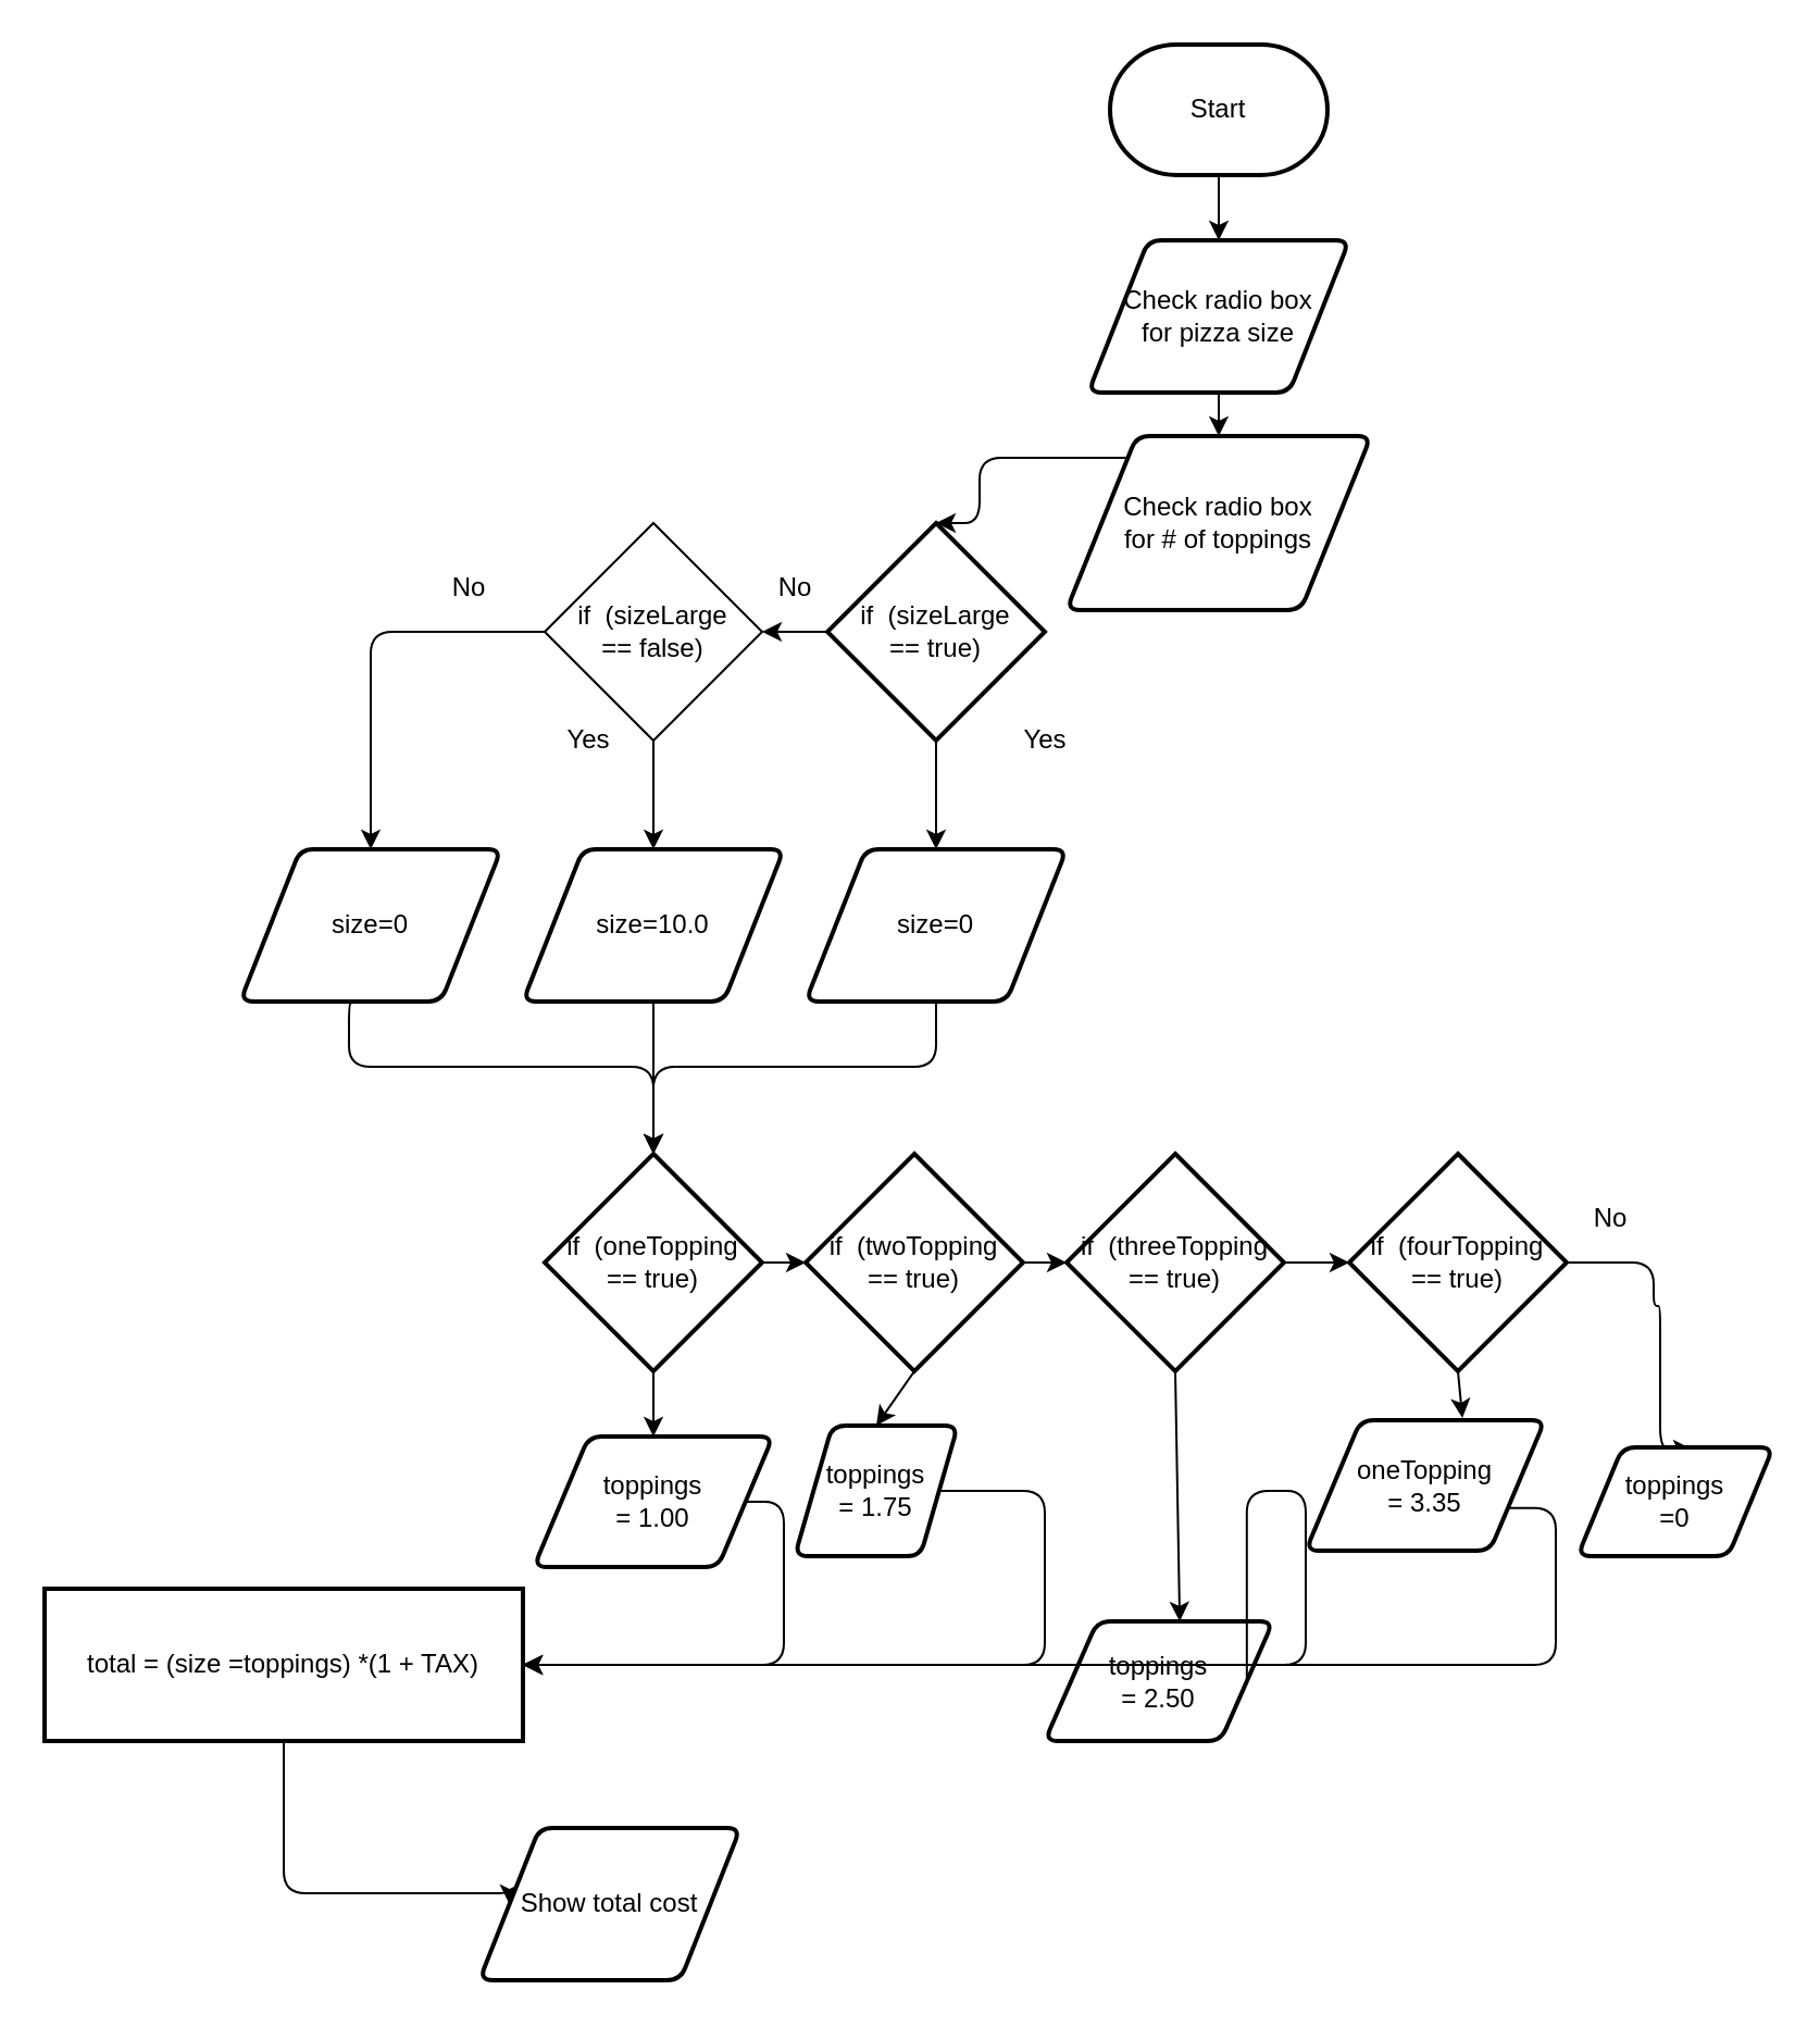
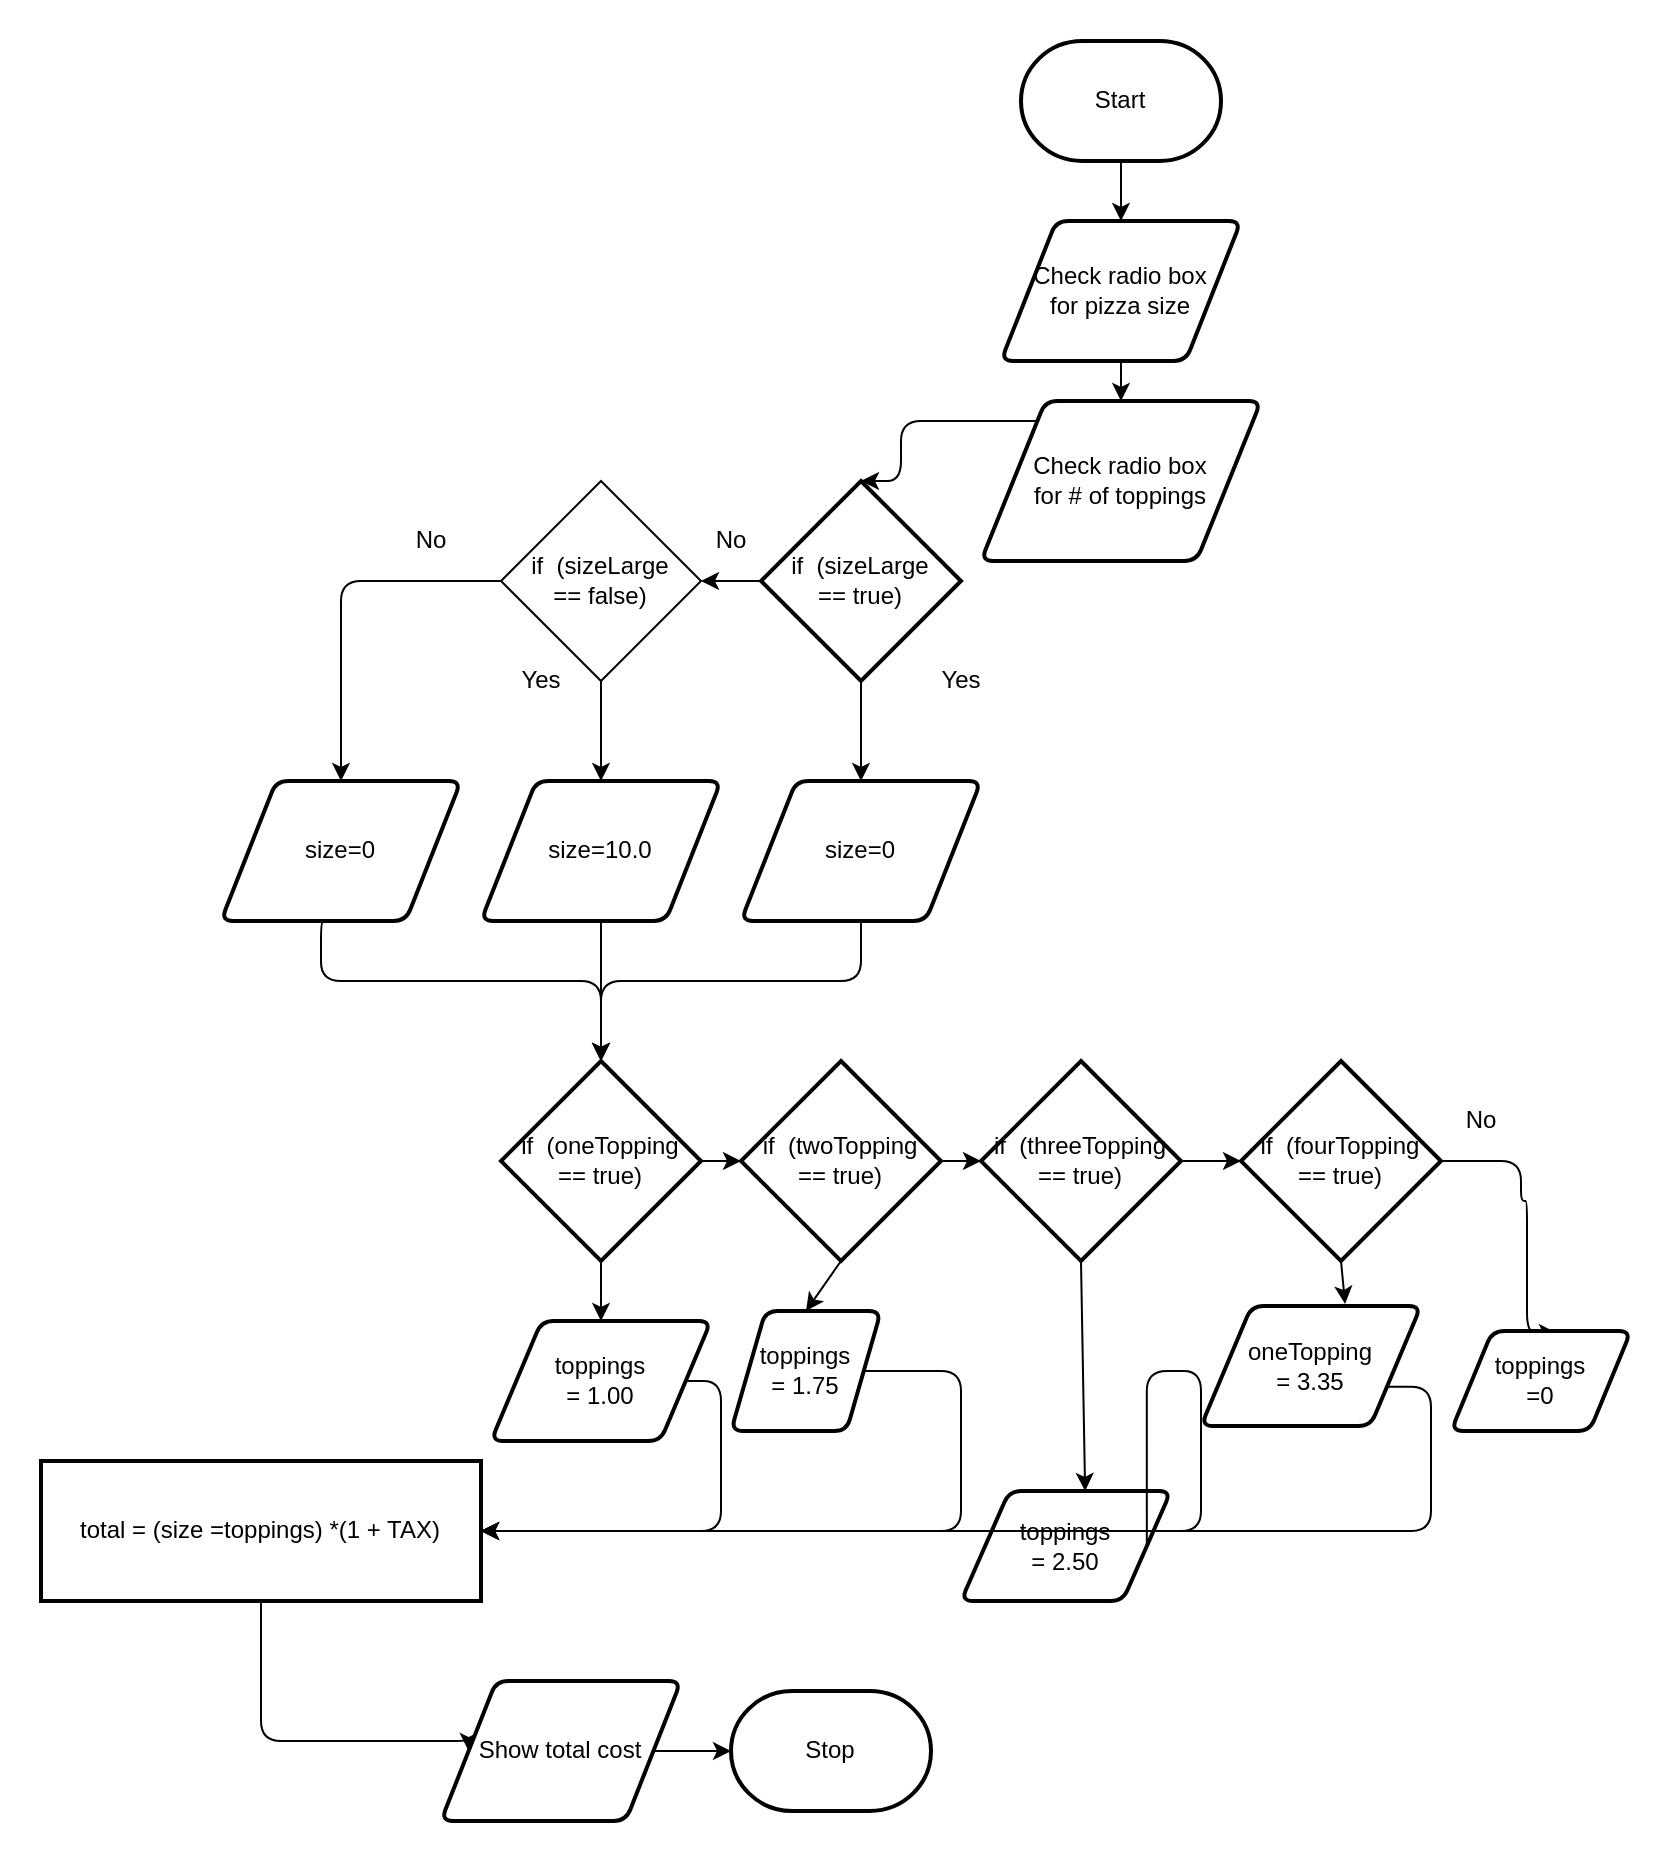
+ <mxCell id="49" value="" style="endArrow=classic;html=1;exitX=1;exitY=0.5;exitDx=0;exitDy=0;entryX=0;entryY=0.5;entryDx=0;entryDy=0;entryPerimeter=0;" parent="1" source="48" target="50" edge="1"><mxGeometry width="50" height="50" relative="1" as="geometry"><mxPoint x="350" y="890" as="sourcePoint" /><mxPoint x="360" y="875" as="targetPoint" /></mxGeometry></mxCell>
+ <mxCell id="50" value="Stop" style="strokeWidth=2;html=1;shape=mxgraph.flowchart.terminator;whiteSpace=wrap;" parent="1" vertex="1"><mxGeometry x="365" y="845" width="100" height="60" as="geometry" /></mxCell>
